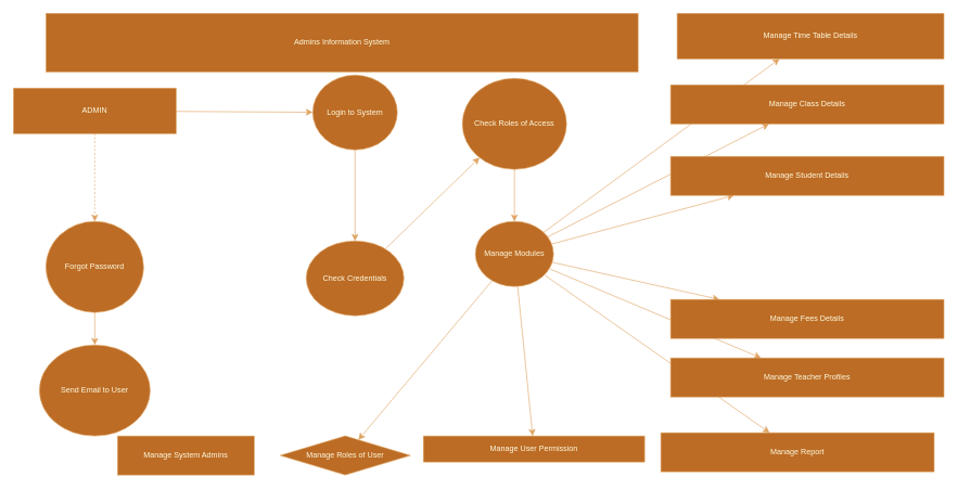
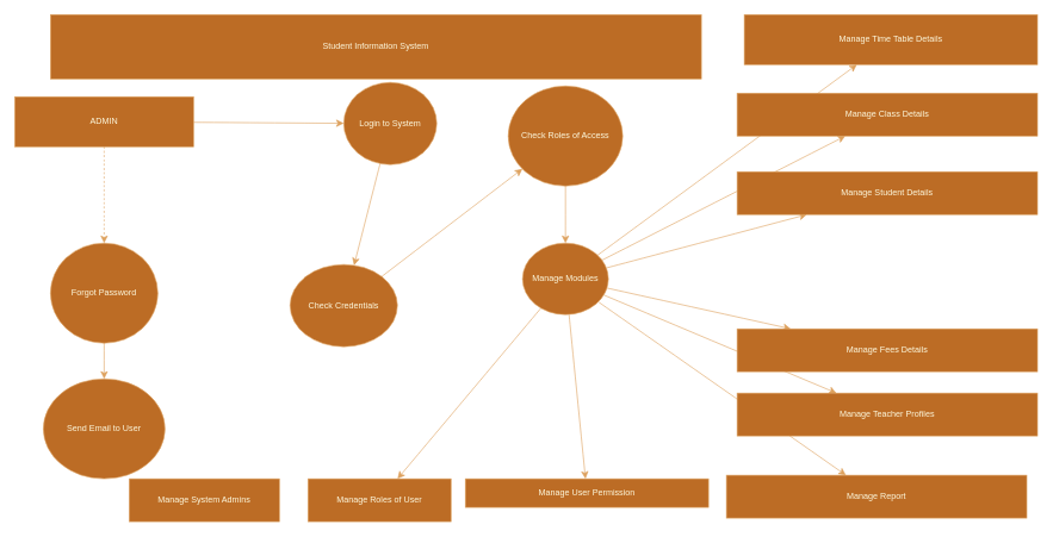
- <mxCell id="2" value="Admins Information System" style="rounded=0;whiteSpace=wrap;html=1;labelBackgroundColor=none;fillColor=#BC6C25;strokeColor=#DDA15E;fontColor=#FEFAE0;" vertex="1" parent="1"><mxGeometry x="70" y="20" width="910" height="90" as="geometry" /></mxCell>
+ <mxCell id="2" value="Student Information System" style="rounded=0;whiteSpace=wrap;html=1;labelBackgroundColor=none;fillColor=#BC6C25;strokeColor=#DDA15E;fontColor=#FEFAE0;" vertex="1" parent="1"><mxGeometry x="70" y="20" width="910" height="90" as="geometry" /></mxCell>
- <mxCell id="9" value="Check Credentials" style="ellipse;whiteSpace=wrap;html=1;rounded=0;labelBackgroundColor=none;fillColor=#BC6C25;strokeColor=#DDA15E;fontColor=#FEFAE0;" vertex="1" parent="1"><mxGeometry x="470" y="370" width="150" height="115" as="geometry" /></mxCell>
+ <mxCell id="9" value="Check Credentials" style="ellipse;whiteSpace=wrap;html=1;rounded=0;labelBackgroundColor=none;fillColor=#BC6C25;strokeColor=#DDA15E;fontColor=#FEFAE0;" vertex="1" parent="1"><mxGeometry x="405" y="370" width="150" height="115" as="geometry" /></mxCell>
- <mxCell id="25" value="Manage Roles of User" style="rhombus;whiteSpace=wrap;html=1;labelBackgroundColor=none;fillColor=#BC6C25;strokeColor=#DDA15E;fontColor=#FEFAE0;" vertex="1" parent="1"><mxGeometry x="430" y="670" width="200" height="60" as="geometry" /></mxCell>
+ <mxCell id="25" value="Manage Roles of User" style="rounded=0;whiteSpace=wrap;html=1;labelBackgroundColor=none;fillColor=#BC6C25;strokeColor=#DDA15E;fontColor=#FEFAE0;" vertex="1" parent="1"><mxGeometry x="430" y="670" width="200" height="60" as="geometry" /></mxCell>
